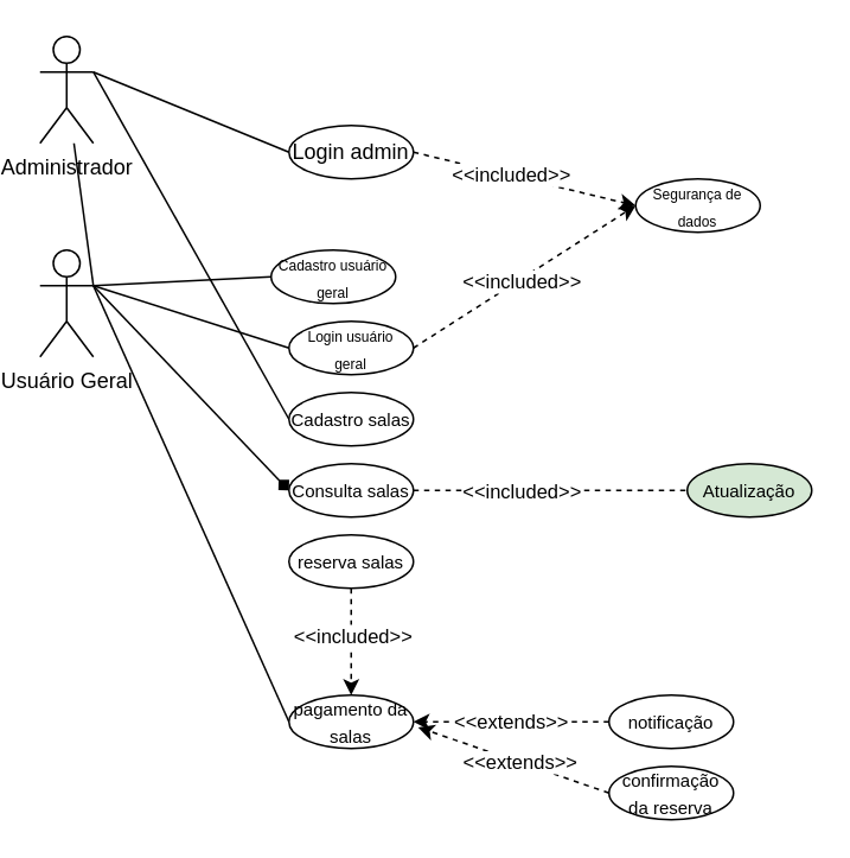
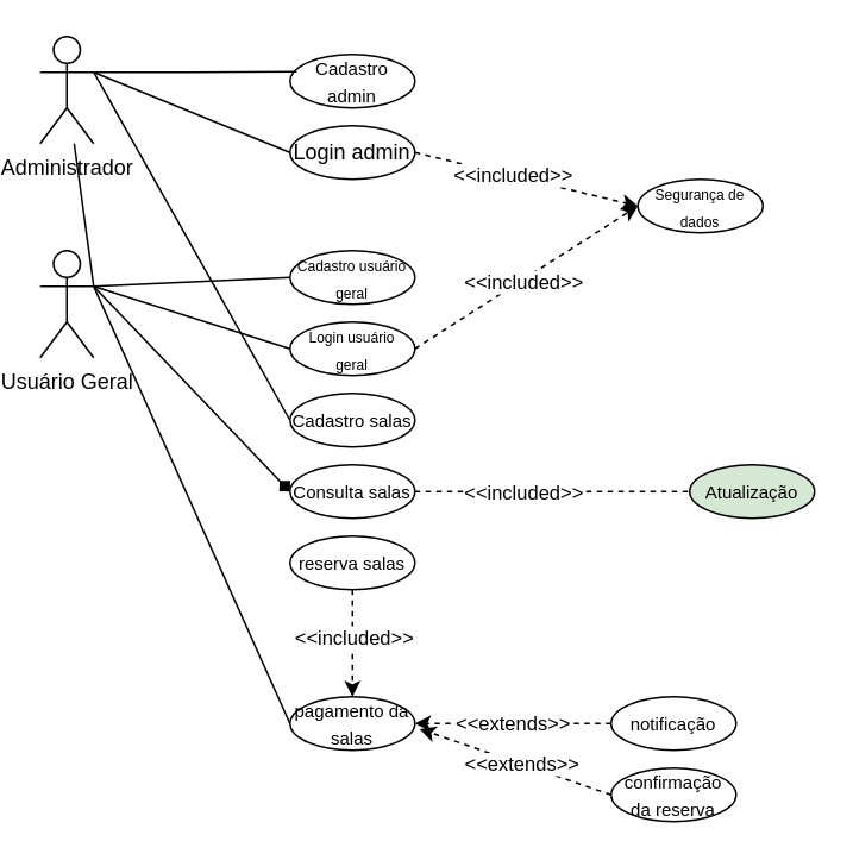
+ <mxCell id="20" style="edgeStyle=orthogonalEdgeStyle;rounded=0;orthogonalLoop=1;jettySize=auto;html=1;exitX=1;exitY=0.333;exitDx=0;exitDy=0;exitPerimeter=0;entryX=0.054;entryY=0.322;entryDx=0;entryDy=0;entryPerimeter=0;endArrow=none;startFill=0;" edge="1" parent="1" source="4" target="11"><mxGeometry relative="1" as="geometry" /></mxCell>
+ <mxCell id="11" value="&lt;font style=&quot;font-size: 10px;&quot;&gt;Cadastro admin&lt;/font&gt;" style="ellipse;whiteSpace=wrap;html=1;" vertex="1" parent="1"><mxGeometry x="160" y="30" width="70" height="30" as="geometry" /></mxCell>
- <mxCell id="15" value="&lt;font style=&quot;font-size: 8px;&quot;&gt;Cadastro usuário geral&lt;/font&gt;" style="ellipse;whiteSpace=wrap;html=1;" vertex="1" parent="1"><mxGeometry x="150" y="140" width="70" height="30" as="geometry" /></mxCell>
+ <mxCell id="15" value="&lt;font style=&quot;font-size: 8px;&quot;&gt;Cadastro usuário geral&lt;/font&gt;" style="ellipse;whiteSpace=wrap;html=1;" vertex="1" parent="1"><mxGeometry x="160" y="140" width="70" height="30" as="geometry" /></mxCell>
